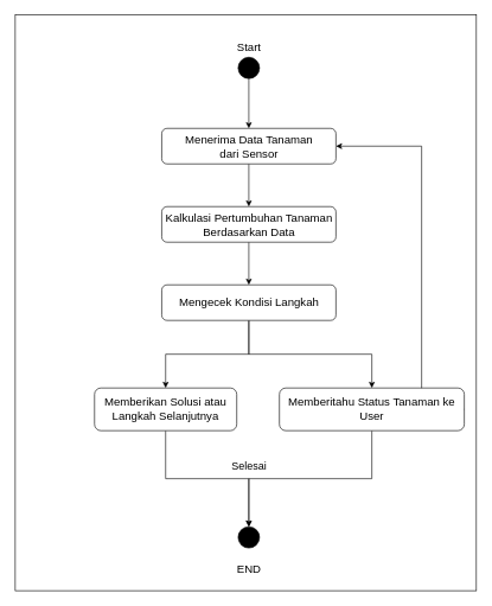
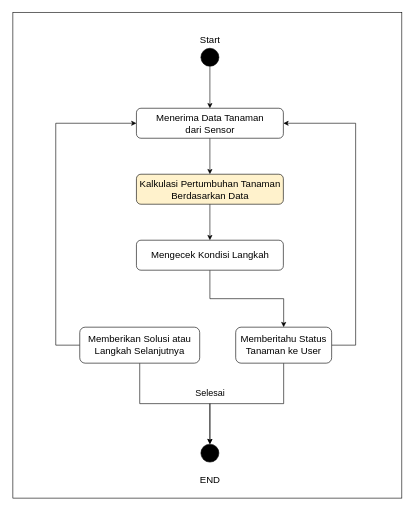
+ <mxCell id="5" style="edgeStyle=orthogonalEdgeStyle;rounded=0;orthogonalLoop=1;jettySize=auto;html=1;exitX=0;exitY=0.5;exitDx=0;exitDy=0;entryX=0;entryY=0.5;entryDx=0;entryDy=0;" parent="1" source="7" target="4" edge="1"><mxGeometry relative="1" as="geometry"><Array as="points"><mxPoint x="92" y="575" /><mxPoint x="92" y="205" /></Array></mxGeometry></mxCell>
- <mxCell id="17" value="&lt;span style=&quot;font-size: 16px;&quot;&gt;Kalkulasi Pertumbuhan Tanaman Berdasarkan Data&lt;/span&gt;" style="rounded=1;whiteSpace=wrap;html=1;fontSize=12;glass=0;strokeWidth=1;shadow=0;" parent="1" vertex="1"><mxGeometry x="226.5" y="290" width="245" height="50" as="geometry" /></mxCell>
+ <mxCell id="17" value="&lt;span style=&quot;font-size: 16px;&quot;&gt;Kalkulasi Pertumbuhan Tanaman Berdasarkan Data&lt;/span&gt;" style="rounded=1;whiteSpace=wrap;html=1;fontSize=12;glass=0;strokeWidth=1;shadow=0;fillColor=#fff2cc;" parent="1" vertex="1"><mxGeometry x="226.5" y="290" width="245" height="50" as="geometry" /></mxCell>
- <mxCell id="18" style="edgeStyle=orthogonalEdgeStyle;rounded=0;orthogonalLoop=1;jettySize=auto;html=1;exitX=0.5;exitY=1;exitDx=0;exitDy=0;entryX=0.5;entryY=0;entryDx=0;entryDy=0;" parent="1" source="20" target="7" edge="1"><mxGeometry relative="1" as="geometry" /></mxCell>
- <mxCell id="12" value="&lt;span style=&quot;font-size: 16px;&quot;&gt;Memberitahu Status Tanaman ke User&lt;/span&gt;" style="rounded=1;whiteSpace=wrap;html=1;" parent="1" vertex="1"><mxGeometry x="392" y="545" width="260" height="60" as="geometry" /></mxCell>
+ <mxCell id="12" value="&lt;span style=&quot;font-size: 16px;&quot;&gt;Memberitahu Status Tanaman ke User&lt;/span&gt;" style="rounded=1;whiteSpace=wrap;html=1;" parent="1" vertex="1"><mxGeometry x="392" y="545" width="160" height="60" as="geometry" /></mxCell>
